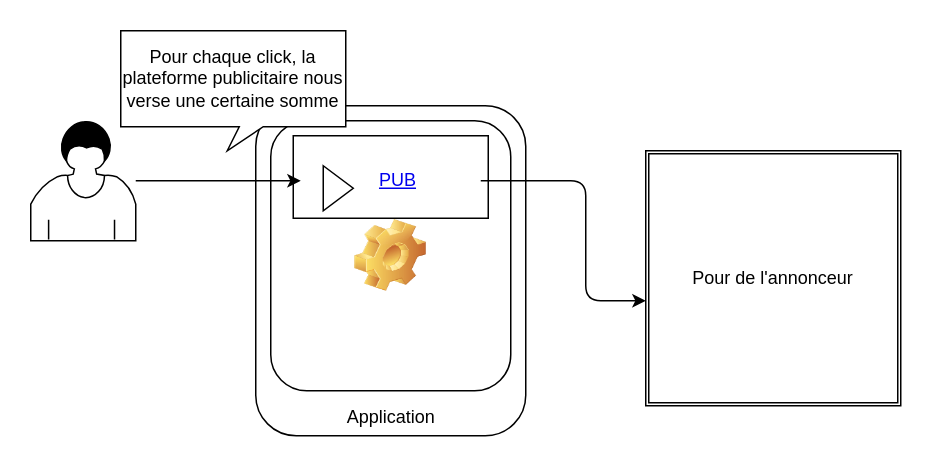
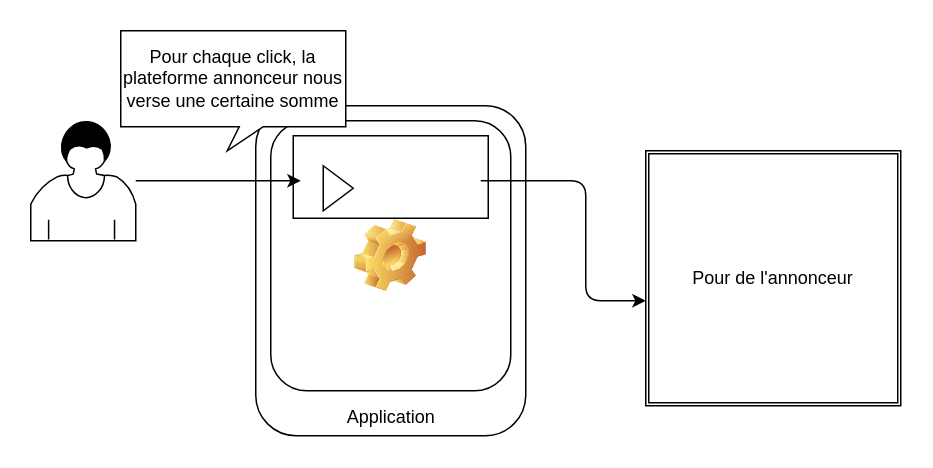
- <mxCell id="11" value="Pour chaque click, la plateforme publicitaire nous verse une certaine somme" style="whiteSpace=wrap;html=1;shape=mxgraph.basic.rectCallout;dx=87;dy=16;boundedLbl=1;" vertex="1" parent="1"><mxGeometry x="80" y="20" width="150" height="80" as="geometry" /></mxCell>
+ <mxCell id="11" value="Pour chaque click, la plateforme annonceur nous verse une certaine somme" style="whiteSpace=wrap;html=1;shape=mxgraph.basic.rectCallout;dx=87;dy=16;boundedLbl=1;" vertex="1" parent="1"><mxGeometry x="80" y="20" width="150" height="80" as="geometry" /></mxCell>
- <mxCell id="7" value="PUB" style="text;html=1;strokeColor=none;fillColor=none;whiteSpace=wrap;align=center;verticalAlign=middle;fontColor=#0000EE;fontStyle=4;" vertex="1" parent="5"><mxGeometry x="40" y="10" width="60" height="40" as="geometry" /></mxCell>
